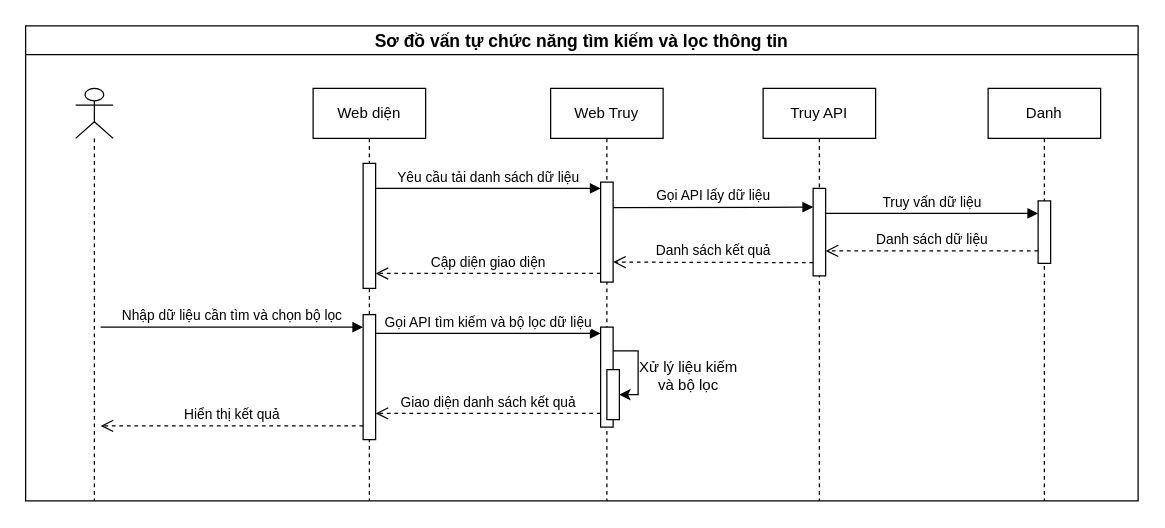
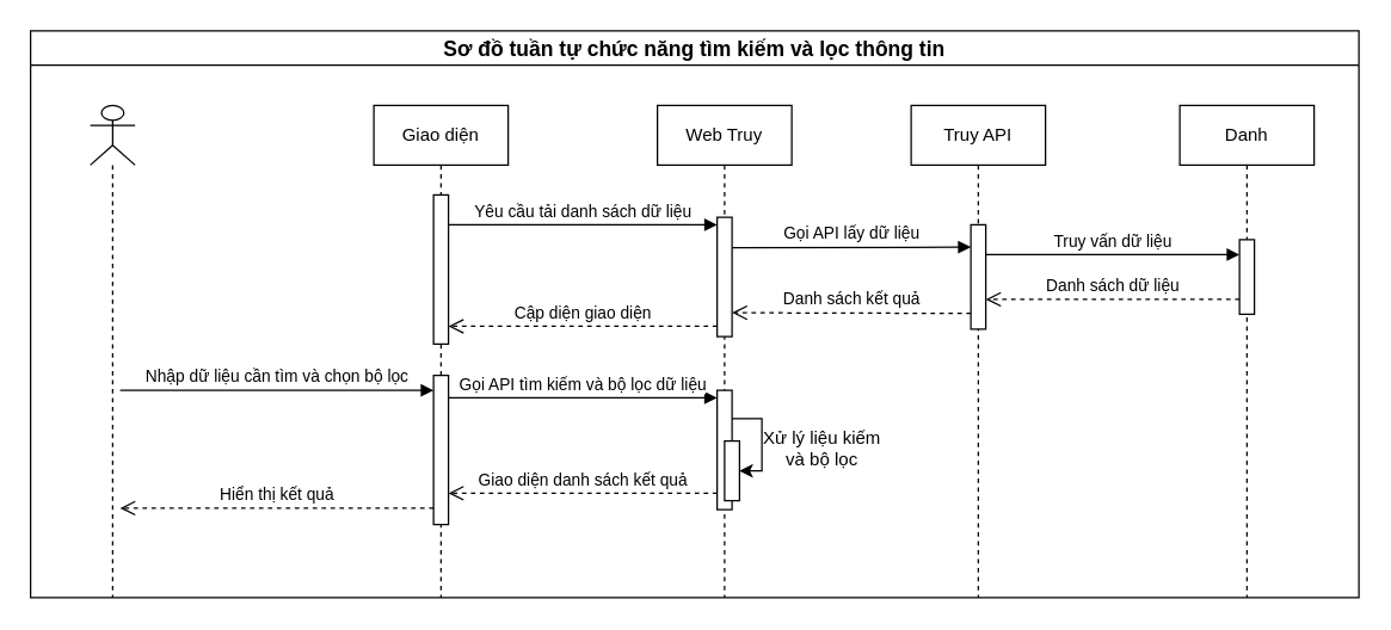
- <mxCell id="2" value="Sơ đồ vấn tự chức năng tìm kiếm và lọc thông tin" style="swimlane;whiteSpace=wrap;html=1;startSize=23;fontSize=14;" parent="1" vertex="1"><mxGeometry x="20" y="20" width="890" height="380" as="geometry" /></mxCell>
+ <mxCell id="2" value="Sơ đồ tuần tự chức năng tìm kiếm và lọc thông tin" style="swimlane;whiteSpace=wrap;html=1;startSize=23;fontSize=14;" parent="1" vertex="1"><mxGeometry x="20" y="20" width="890" height="380" as="geometry" /></mxCell>
- <mxCell id="4" value="Web diện" style="shape=umlLifeline;perimeter=lifelinePerimeter;whiteSpace=wrap;html=1;container=1;dropTarget=0;collapsible=0;recursiveResize=0;outlineConnect=0;portConstraint=eastwest;newEdgeStyle={&quot;curved&quot;:0,&quot;rounded&quot;:0};" parent="2" vertex="1"><mxGeometry x="230" y="50" width="90" height="330" as="geometry" /></mxCell>
+ <mxCell id="4" value="Giao diện" style="shape=umlLifeline;perimeter=lifelinePerimeter;whiteSpace=wrap;html=1;container=1;dropTarget=0;collapsible=0;recursiveResize=0;outlineConnect=0;portConstraint=eastwest;newEdgeStyle={&quot;curved&quot;:0,&quot;rounded&quot;:0};" parent="2" vertex="1"><mxGeometry x="230" y="50" width="90" height="330" as="geometry" /></mxCell>
